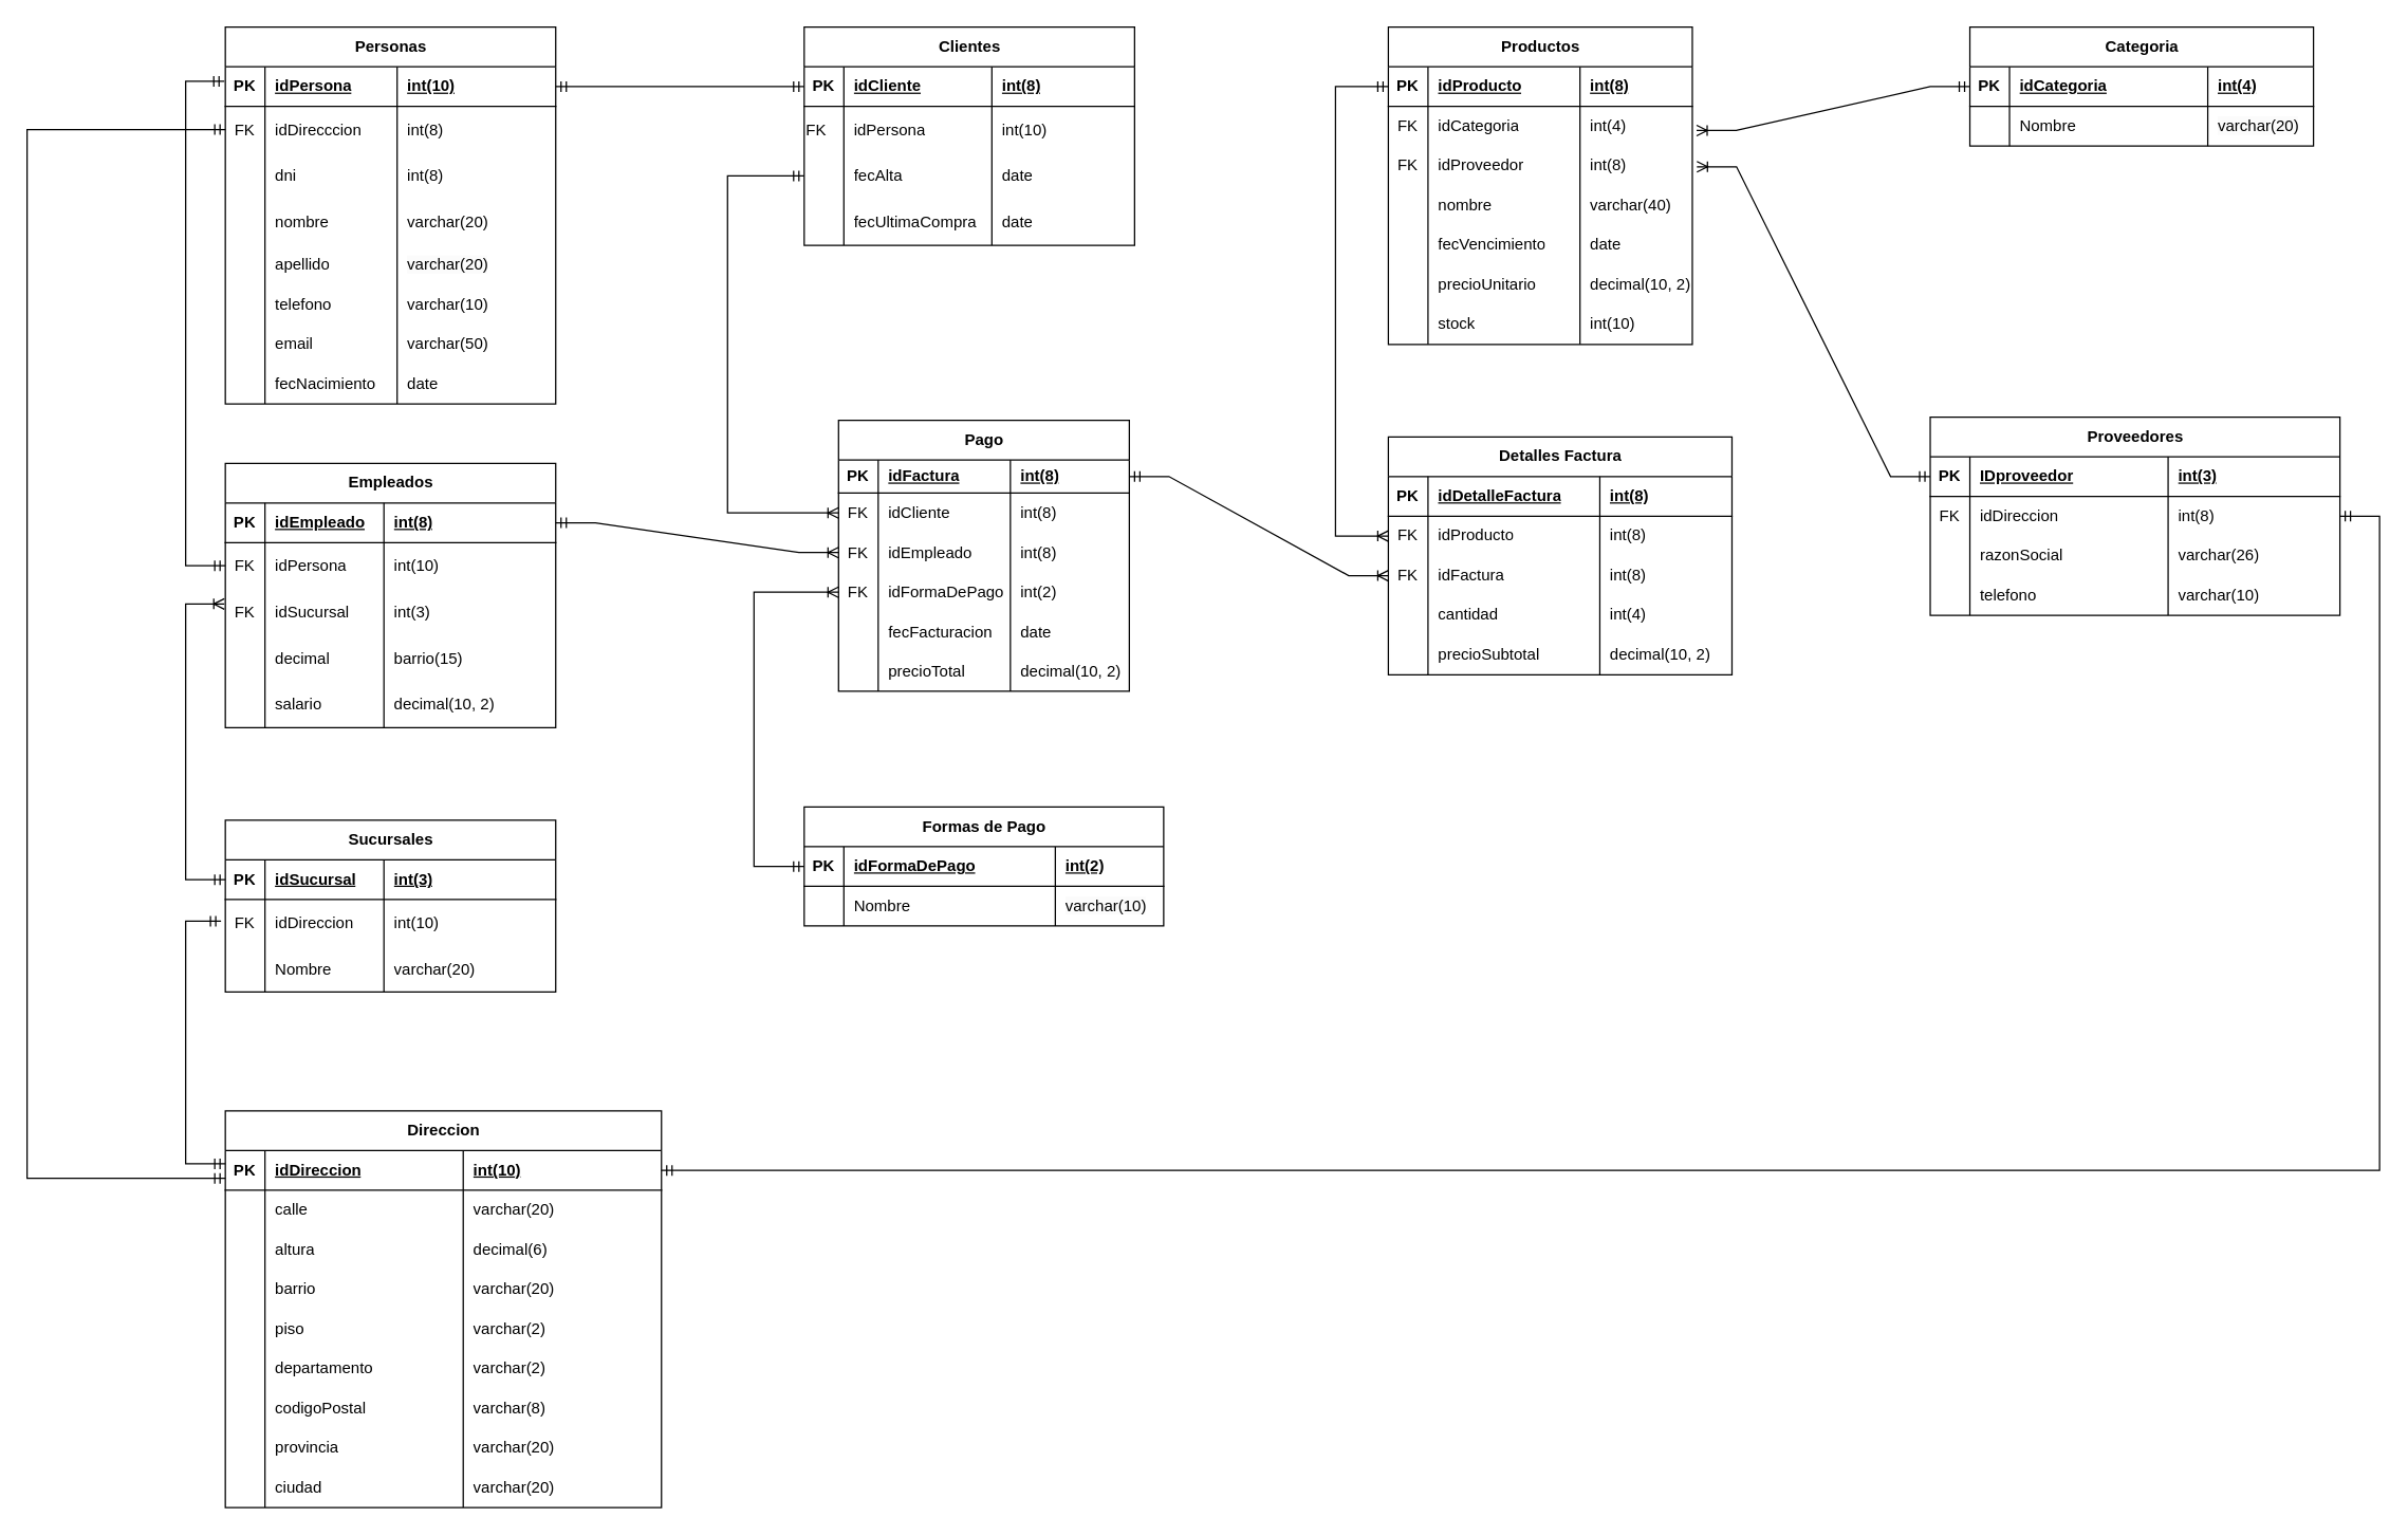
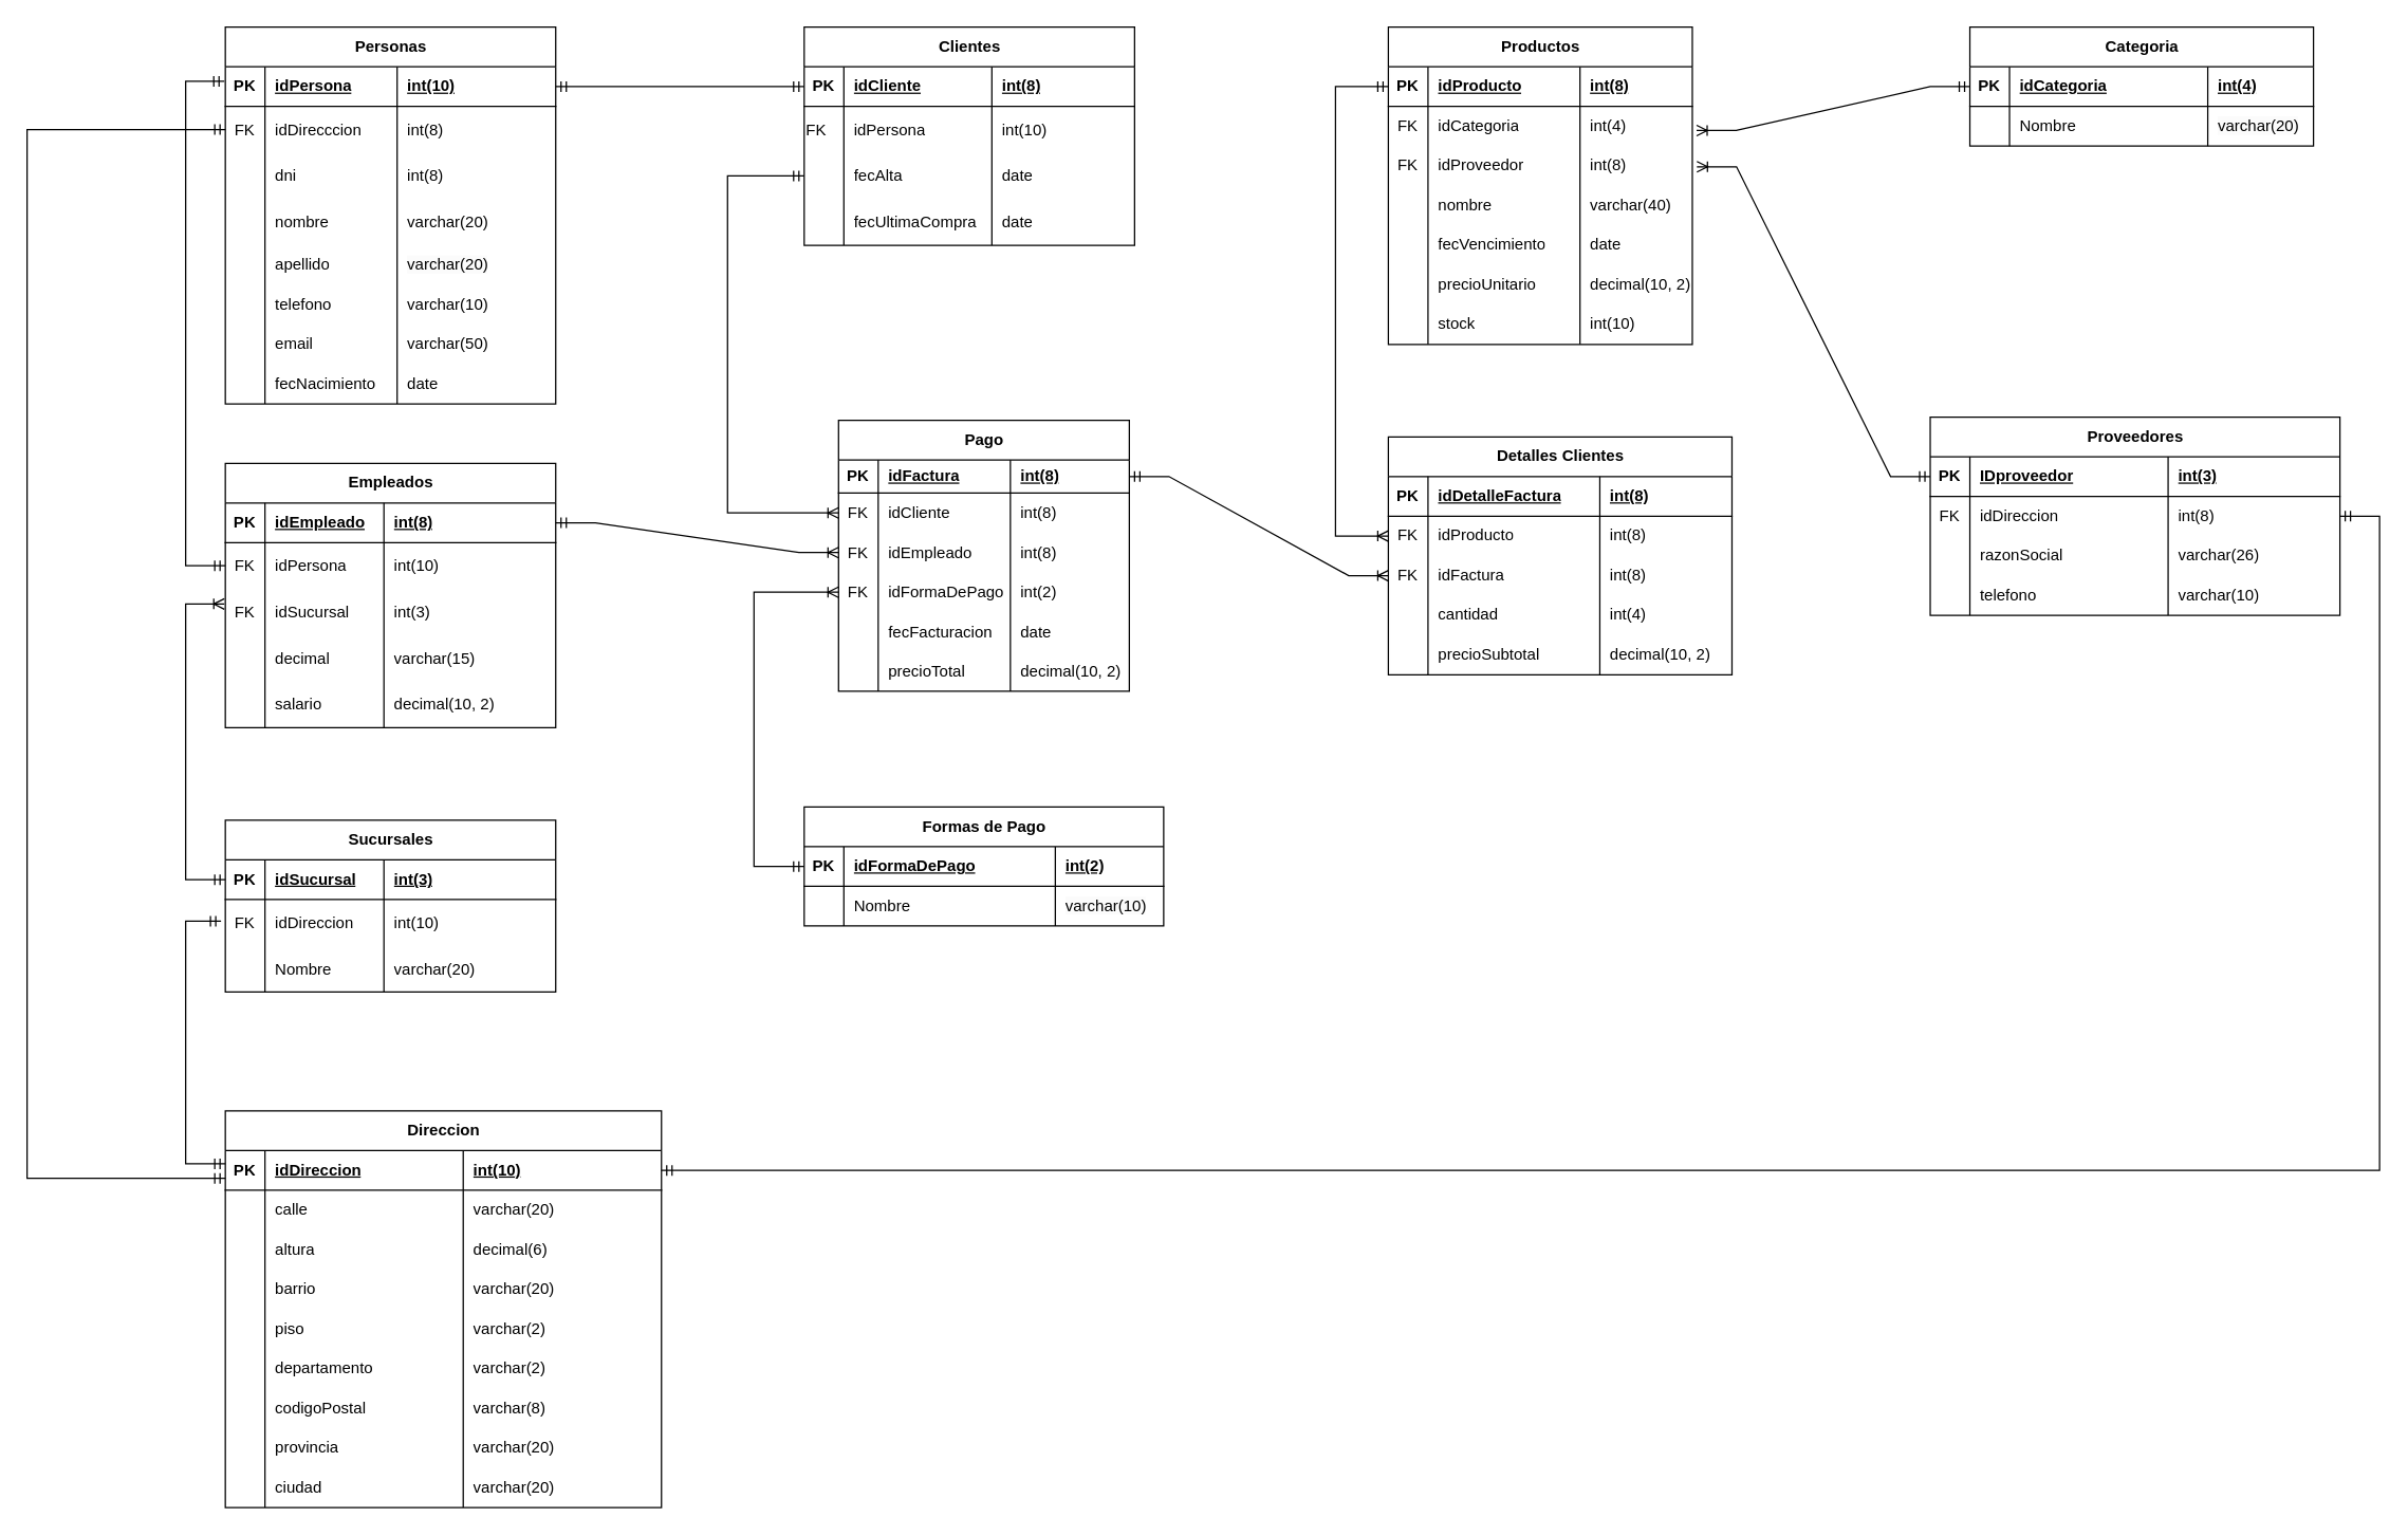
- <mxCell id="76" value="Detalles Factura" style="shape=table;startSize=30;container=1;collapsible=1;childLayout=tableLayout;fixedRows=1;rowLines=0;fontStyle=1;align=center;resizeLast=1;html=1;" parent="1" vertex="1"><mxGeometry x="1050" y="330" width="260" height="180" as="geometry" /></mxCell>
+ <mxCell id="76" value="Detalles Clientes" style="shape=table;startSize=30;container=1;collapsible=1;childLayout=tableLayout;fixedRows=1;rowLines=0;fontStyle=1;align=center;resizeLast=1;html=1;" parent="1" vertex="1"><mxGeometry x="1050" y="330" width="260" height="180" as="geometry" /></mxCell>
- <mxCell id="202" value="barrio(15)" style="shape=partialRectangle;connectable=0;fillColor=none;top=0;left=0;bottom=0;right=0;align=left;spacingLeft=6;overflow=hidden;whiteSpace=wrap;html=1;" parent="199" vertex="1"><mxGeometry x="120.0" width="130.0" height="35" as="geometry"><mxRectangle width="130.0" height="35" as="alternateBounds" /></mxGeometry></mxCell>
+ <mxCell id="202" value="varchar(15)" style="shape=partialRectangle;connectable=0;fillColor=none;top=0;left=0;bottom=0;right=0;align=left;spacingLeft=6;overflow=hidden;whiteSpace=wrap;html=1;" parent="199" vertex="1"><mxGeometry x="120.0" width="130.0" height="35" as="geometry"><mxRectangle width="130.0" height="35" as="alternateBounds" /></mxGeometry></mxCell>
